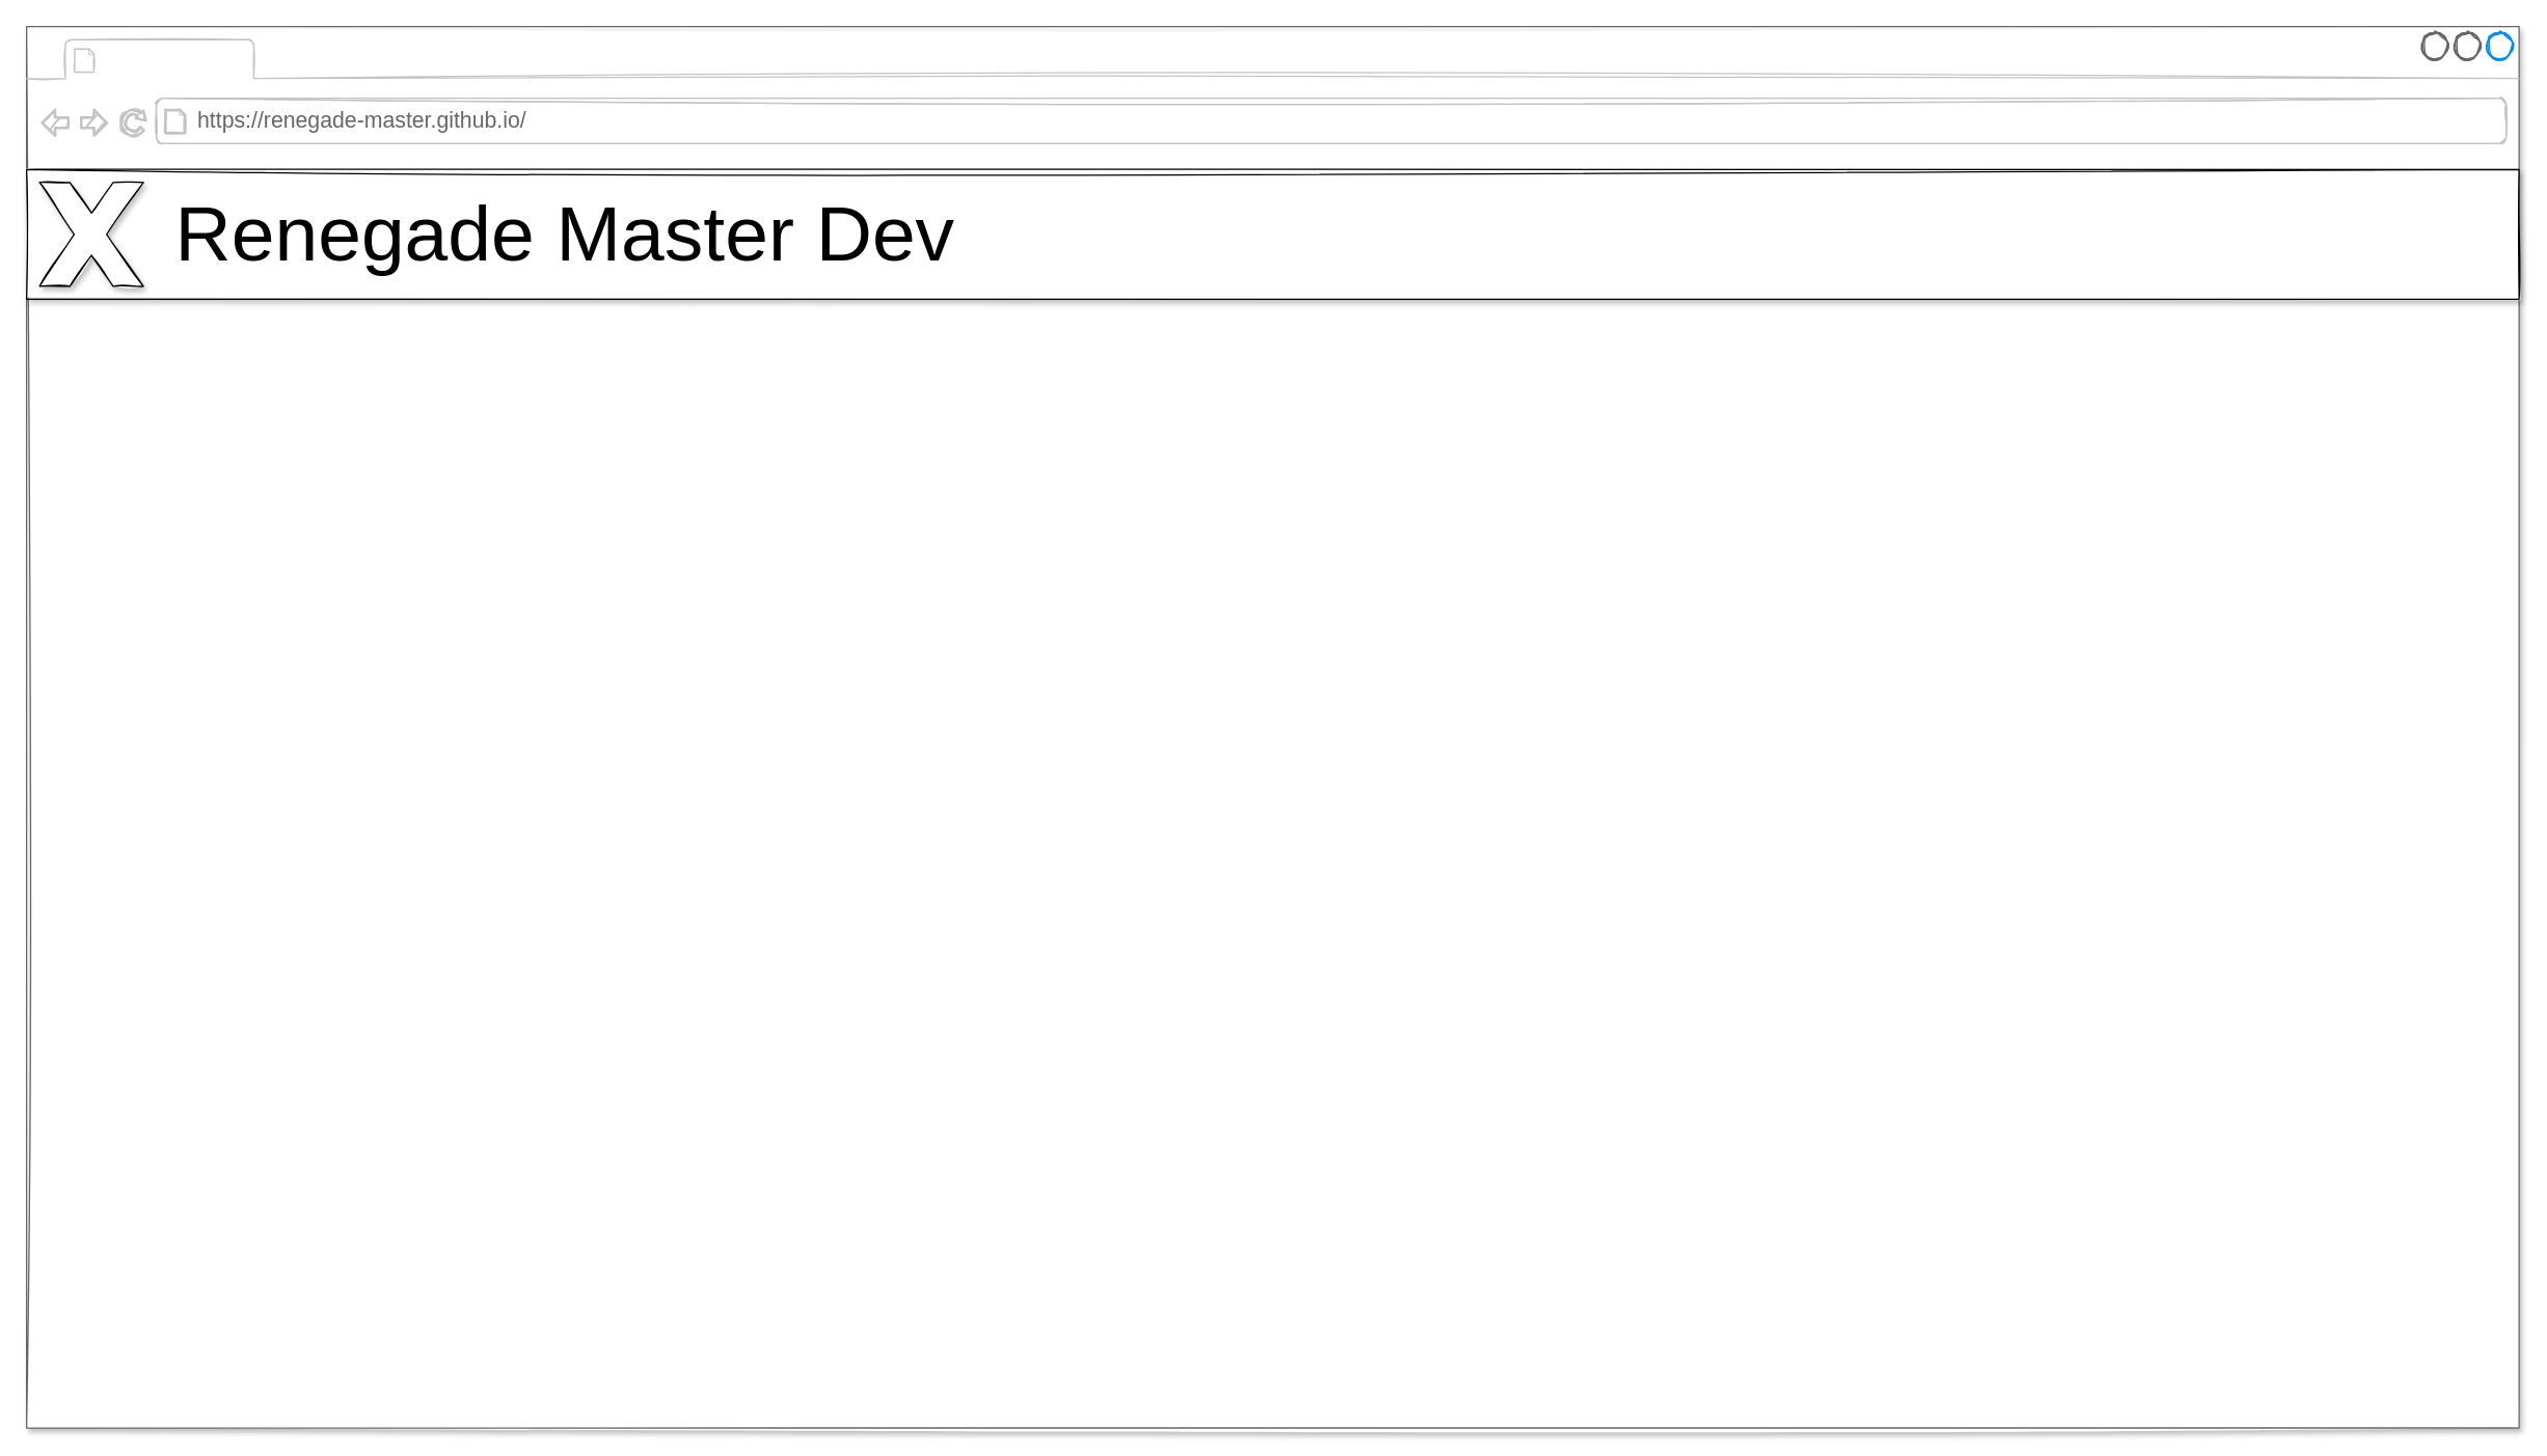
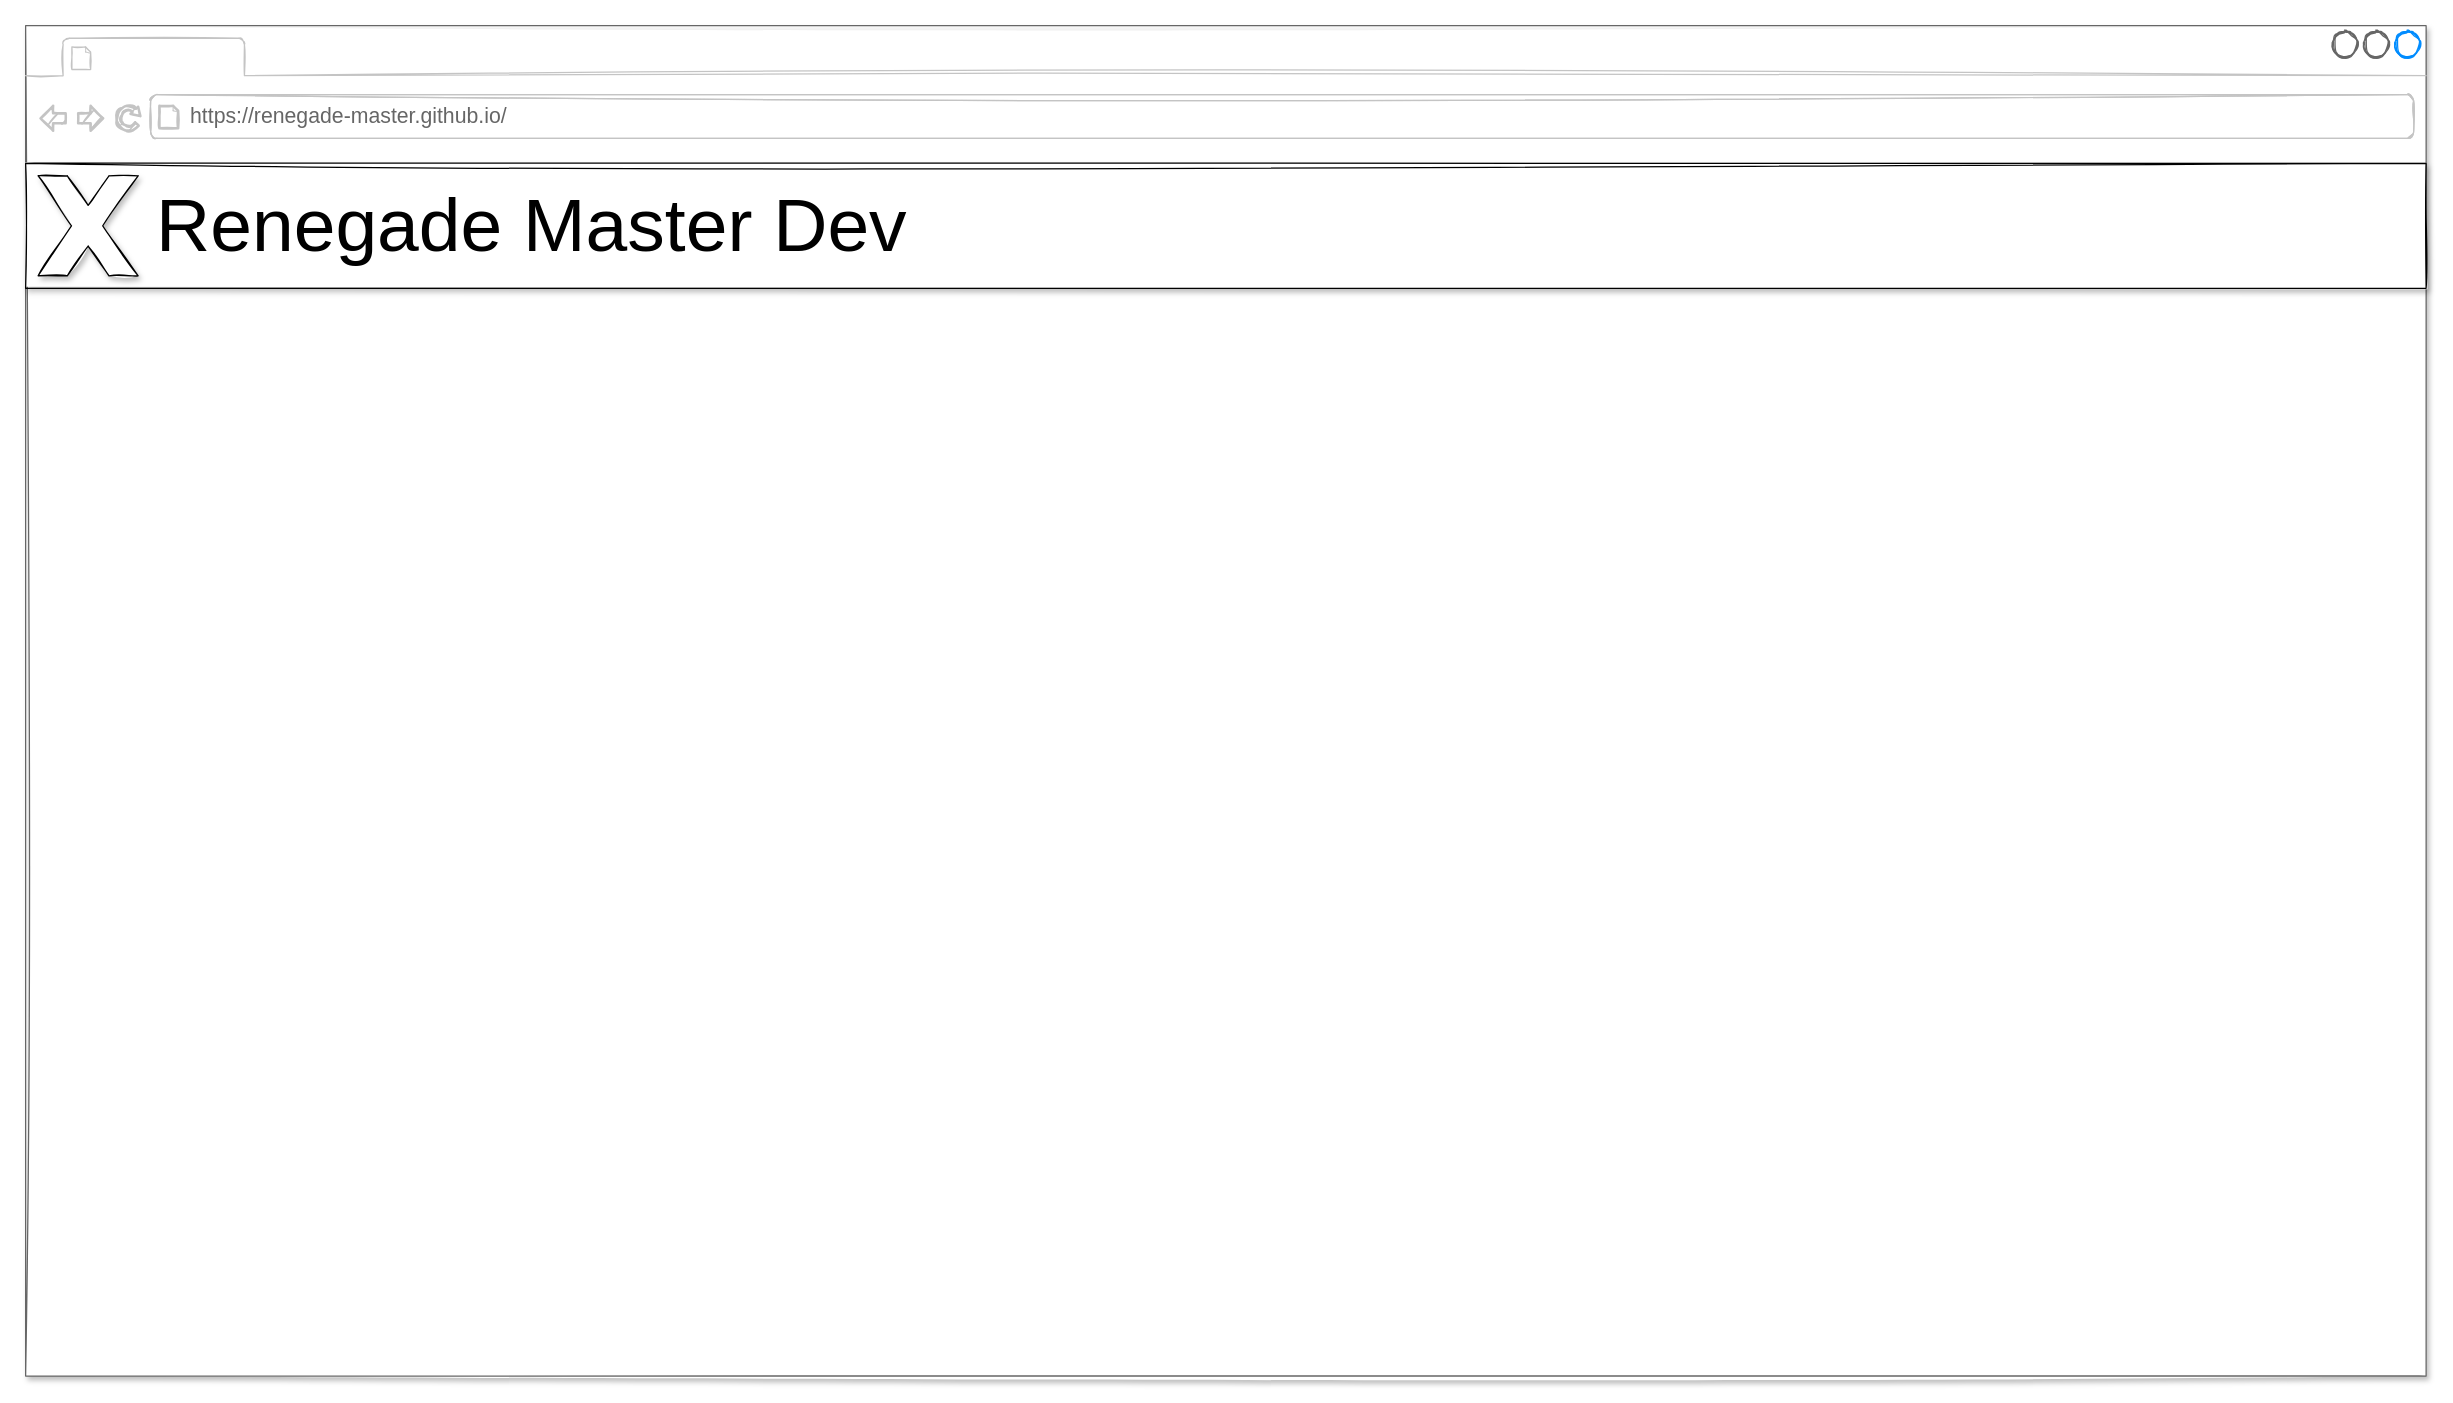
- <mxCell id="8" value="&lt;font style=&quot;font-size: 60px&quot;&gt;Renegade Master Dev&lt;/font&gt;" style="text;html=1;strokeColor=none;fillColor=none;align=center;verticalAlign=middle;whiteSpace=wrap;rounded=0;shadow=1;sketch=1;" vertex="1" parent="7"><mxGeometry x="130" y="140" width="610" height="80" as="geometry" /></mxCell>
+ <mxCell id="8" value="&lt;font style=&quot;font-size: 60px&quot;&gt;Renegade Master Dev&lt;/font&gt;" style="text;html=1;strokeColor=none;fillColor=none;align=center;verticalAlign=middle;whiteSpace=wrap;rounded=0;shadow=1;sketch=1;" vertex="1" parent="7"><mxGeometry x="120" y="140" width="610" height="80" as="geometry" /></mxCell>
